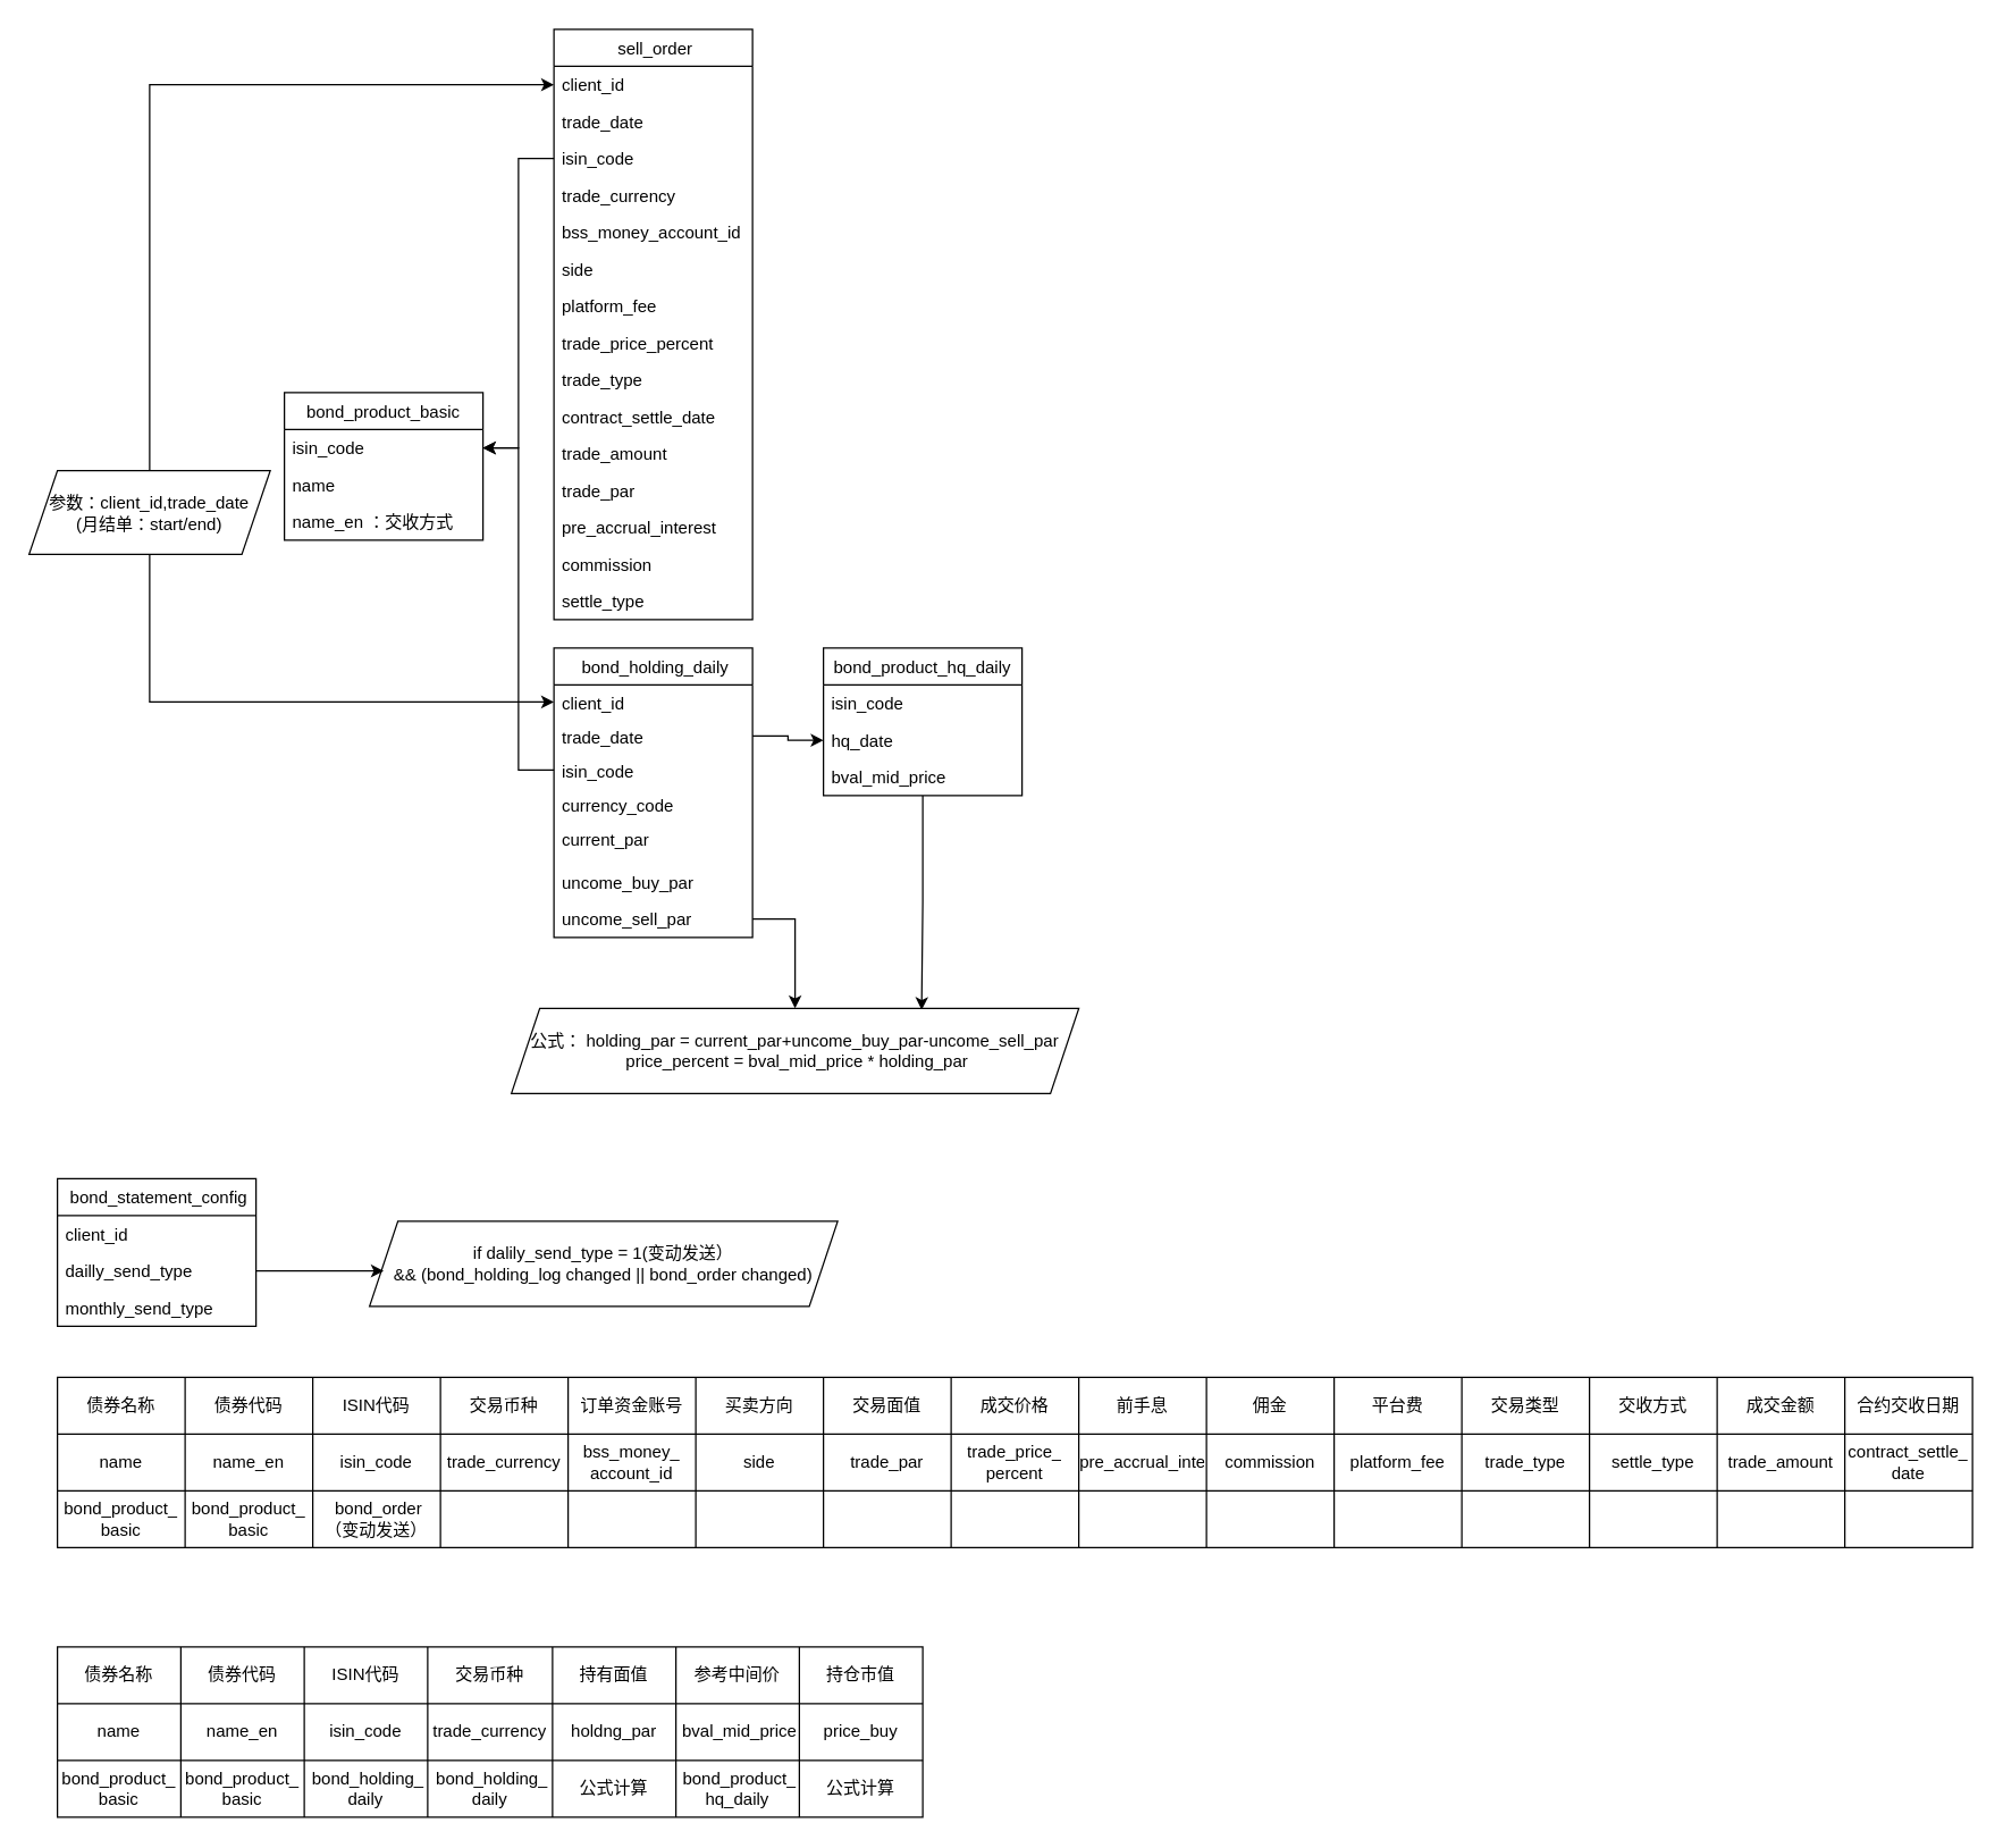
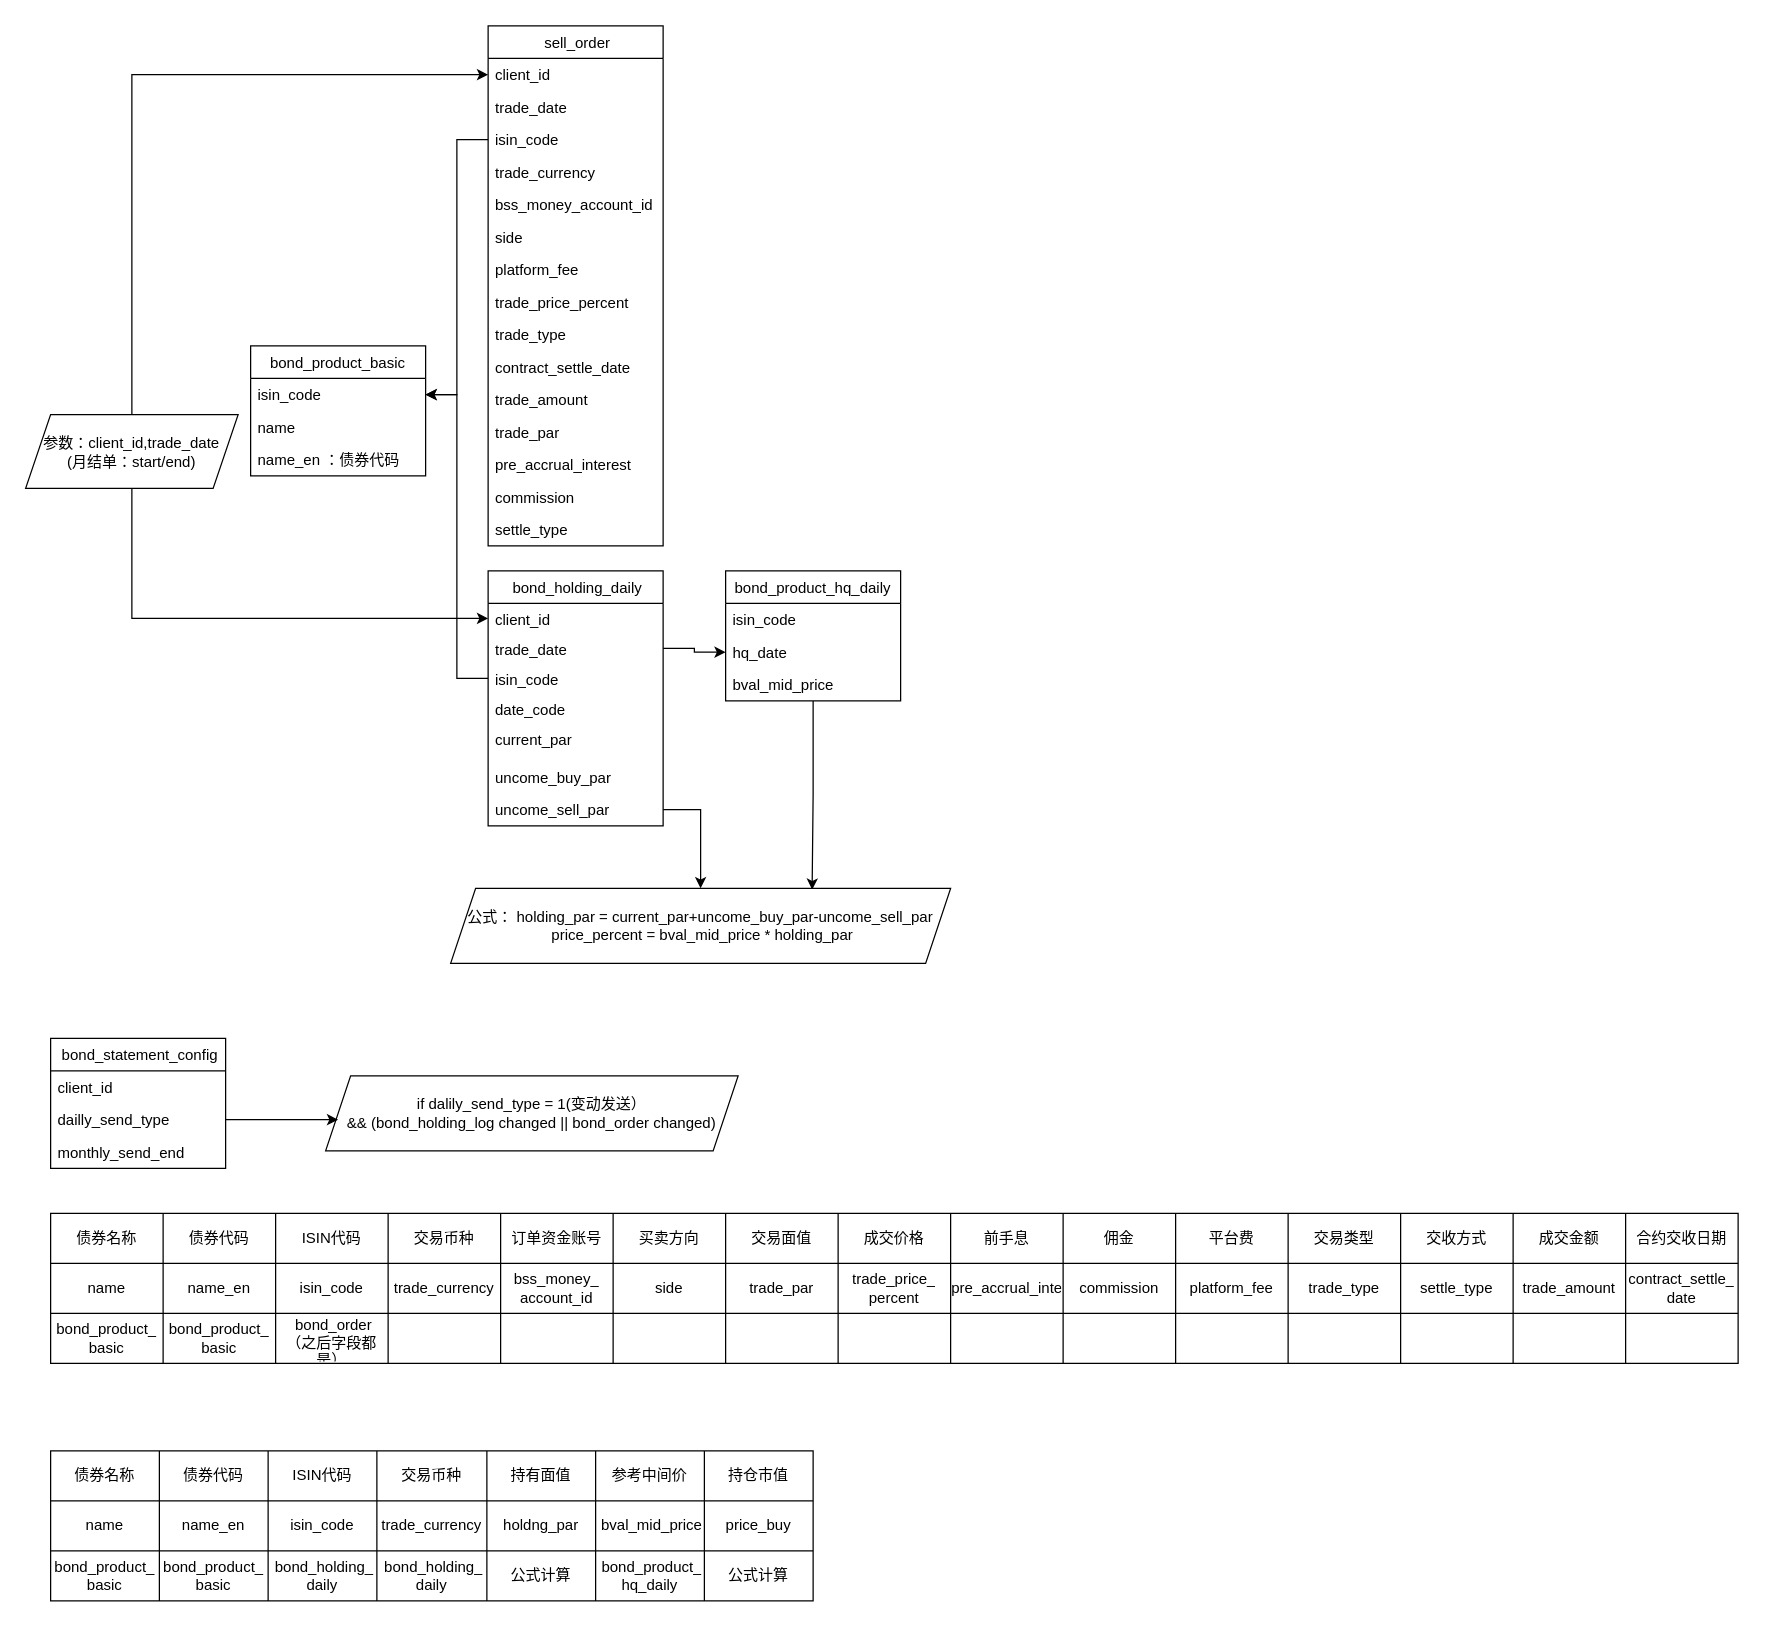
- <mxCell id="21" value="name_en ：交收方式" style="text;strokeColor=none;fillColor=none;align=left;verticalAlign=top;spacingLeft=4;spacingRight=4;overflow=hidden;rotatable=0;points=[[0,0.5],[1,0.5]];portConstraint=eastwest;" vertex="1" parent="18"><mxGeometry y="78" width="140" height="26" as="geometry" /></mxCell>
+ <mxCell id="21" value="name_en ：债券代码" style="text;strokeColor=none;fillColor=none;align=left;verticalAlign=top;spacingLeft=4;spacingRight=4;overflow=hidden;rotatable=0;points=[[0,0.5],[1,0.5]];portConstraint=eastwest;" vertex="1" parent="18"><mxGeometry y="78" width="140" height="26" as="geometry" /></mxCell>
- <mxCell id="32" value="currency_code" style="text;strokeColor=none;fillColor=none;align=left;verticalAlign=top;spacingLeft=4;spacingRight=4;overflow=hidden;rotatable=0;points=[[0,0.5],[1,0.5]];portConstraint=eastwest;" vertex="1" parent="28"><mxGeometry y="98" width="140" height="24" as="geometry" /></mxCell>
+ <mxCell id="32" value="date_code" style="text;strokeColor=none;fillColor=none;align=left;verticalAlign=top;spacingLeft=4;spacingRight=4;overflow=hidden;rotatable=0;points=[[0,0.5],[1,0.5]];portConstraint=eastwest;" vertex="1" parent="28"><mxGeometry y="98" width="140" height="24" as="geometry" /></mxCell>
- <mxCell id="39" value="monthly_send_type" style="text;strokeColor=none;fillColor=none;align=left;verticalAlign=top;spacingLeft=4;spacingRight=4;overflow=hidden;rotatable=0;points=[[0,0.5],[1,0.5]];portConstraint=eastwest;" vertex="1" parent="36"><mxGeometry y="78" width="140" height="26" as="geometry" /></mxCell>
+ <mxCell id="39" value="monthly_send_end" style="text;strokeColor=none;fillColor=none;align=left;verticalAlign=top;spacingLeft=4;spacingRight=4;overflow=hidden;rotatable=0;points=[[0,0.5],[1,0.5]];portConstraint=eastwest;" vertex="1" parent="36"><mxGeometry y="78" width="140" height="26" as="geometry" /></mxCell>
- <mxCell id="86" value="&amp;nbsp;bond_order（变动发送）" style="shape=partialRectangle;html=1;whiteSpace=wrap;connectable=0;overflow=hidden;fillColor=none;top=0;left=0;bottom=0;right=0;pointerEvents=1;shadow=0;strokeColor=#000000;" vertex="1" parent="83"><mxGeometry x="180" width="90" height="40" as="geometry"><mxRectangle width="90" height="40" as="alternateBounds" /></mxGeometry></mxCell>
+ <mxCell id="86" value="&amp;nbsp;bond_order（之后字段都是）" style="shape=partialRectangle;html=1;whiteSpace=wrap;connectable=0;overflow=hidden;fillColor=none;top=0;left=0;bottom=0;right=0;pointerEvents=1;shadow=0;strokeColor=#000000;" vertex="1" parent="83"><mxGeometry x="180" width="90" height="40" as="geometry"><mxRectangle width="90" height="40" as="alternateBounds" /></mxGeometry></mxCell>
